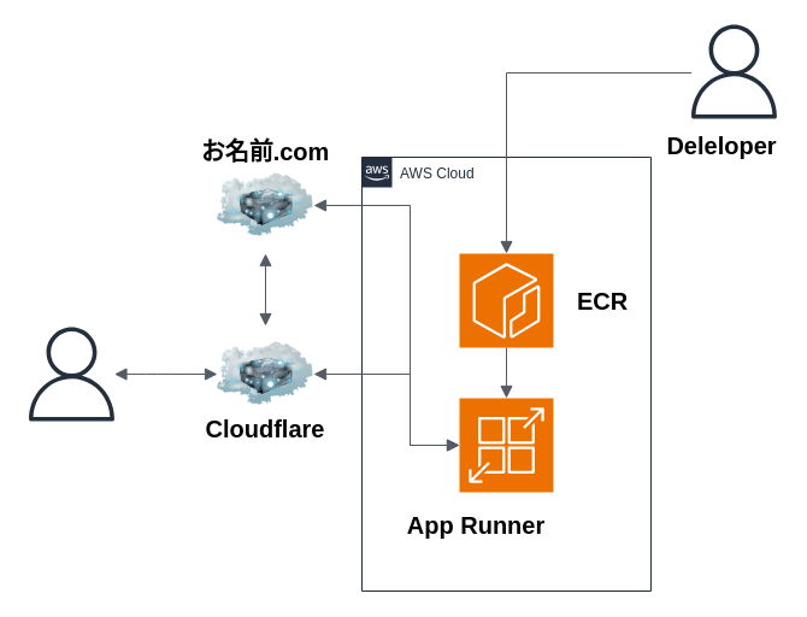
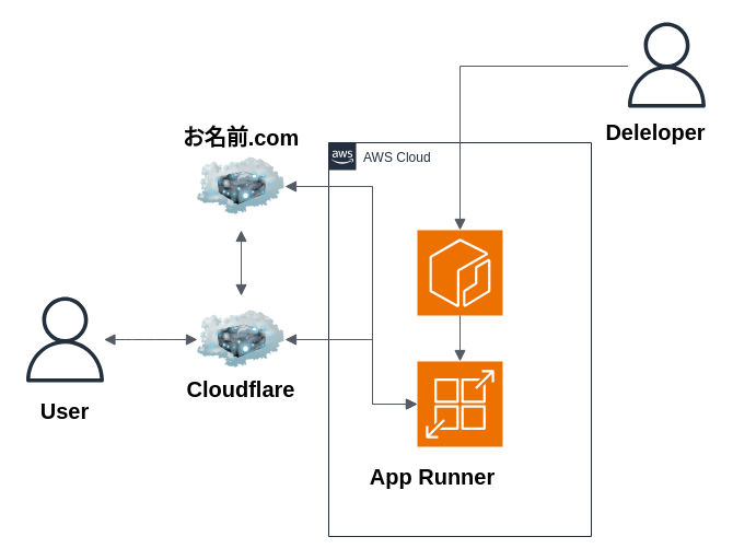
- <mxCell id="5" value="&lt;font style=&quot;font-size: 20px;&quot;&gt;&lt;b&gt;ECR&lt;/b&gt;&lt;/font&gt;" style="text;html=1;align=center;verticalAlign=middle;whiteSpace=wrap;rounded=0;fontSize=16;" vertex="1" parent="2"><mxGeometry x="170" y="104" width="60" height="30" as="geometry" /></mxCell>
+ <mxCell id="12" value="&lt;font style=&quot;font-size: 20px;&quot;&gt;&lt;b&gt;User&lt;/b&gt;&lt;/font&gt;" style="text;html=1;align=center;verticalAlign=middle;whiteSpace=wrap;rounded=0;fontSize=16;" vertex="1" parent="1"><mxGeometry x="29" y="360" width="60" height="30" as="geometry" /></mxCell>
